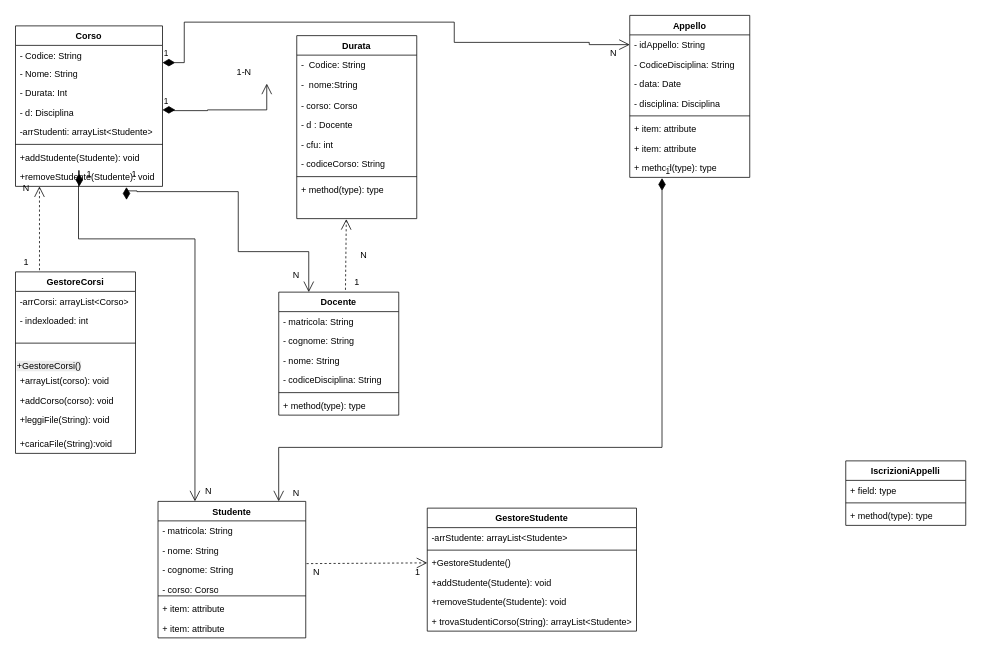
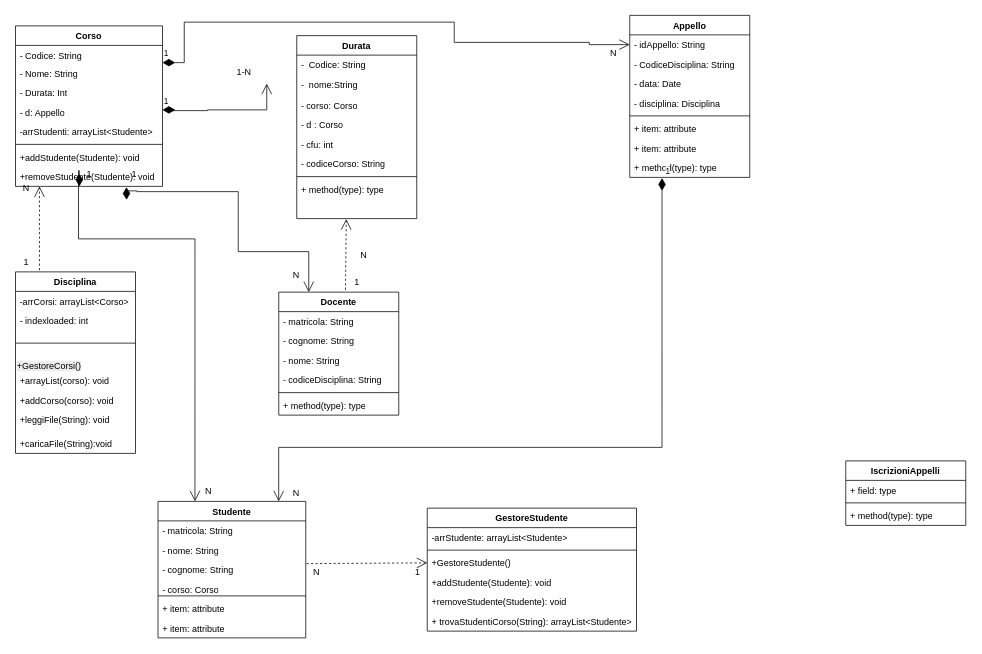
- <mxCell id="21" value="- d: Disciplina" style="text;strokeColor=none;fillColor=none;align=left;verticalAlign=top;spacingLeft=4;spacingRight=4;overflow=hidden;rotatable=0;points=[[0,0.5],[1,0.5]];portConstraint=eastwest;whiteSpace=wrap;html=1;" vertex="1" parent="17"><mxGeometry y="102" width="196" height="26" as="geometry" /></mxCell>
+ <mxCell id="21" value="- d: Appello" style="text;strokeColor=none;fillColor=none;align=left;verticalAlign=top;spacingLeft=4;spacingRight=4;overflow=hidden;rotatable=0;points=[[0,0.5],[1,0.5]];portConstraint=eastwest;whiteSpace=wrap;html=1;" vertex="1" parent="17"><mxGeometry y="102" width="196" height="26" as="geometry" /></mxCell>
- <mxCell id="59" value="- d : Docente" style="text;strokeColor=none;fillColor=none;align=left;verticalAlign=top;spacingLeft=4;spacingRight=4;overflow=hidden;rotatable=0;points=[[0,0.5],[1,0.5]];portConstraint=eastwest;whiteSpace=wrap;html=1;" vertex="1" parent="55"><mxGeometry y="106" width="160" height="26" as="geometry" /></mxCell>
+ <mxCell id="59" value="- d : Corso" style="text;strokeColor=none;fillColor=none;align=left;verticalAlign=top;spacingLeft=4;spacingRight=4;overflow=hidden;rotatable=0;points=[[0,0.5],[1,0.5]];portConstraint=eastwest;whiteSpace=wrap;html=1;" vertex="1" parent="55"><mxGeometry y="106" width="160" height="26" as="geometry" /></mxCell>
- <mxCell id="26" value="GestoreCorsi" style="swimlane;fontStyle=1;align=center;verticalAlign=top;childLayout=stackLayout;horizontal=1;startSize=26;horizontalStack=0;resizeParent=1;resizeParentMax=0;resizeLast=0;collapsible=1;marginBottom=0;whiteSpace=wrap;html=1;" vertex="1" parent="1"><mxGeometry x="20" y="362" width="160" height="242" as="geometry" /></mxCell>
+ <mxCell id="26" value="Disciplina" style="swimlane;fontStyle=1;align=center;verticalAlign=top;childLayout=stackLayout;horizontal=1;startSize=26;horizontalStack=0;resizeParent=1;resizeParentMax=0;resizeLast=0;collapsible=1;marginBottom=0;whiteSpace=wrap;html=1;" vertex="1" parent="1"><mxGeometry x="20" y="362" width="160" height="242" as="geometry" /></mxCell>
